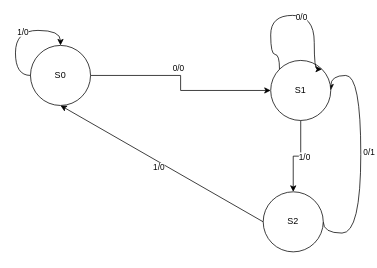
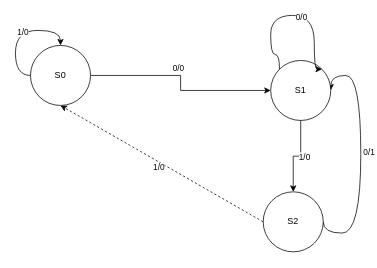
- <mxCell id="4" style="rounded=0;orthogonalLoop=1;jettySize=auto;html=1;exitX=0;exitY=0.5;exitDx=0;exitDy=0;entryX=0.5;entryY=1;entryDx=0;entryDy=0;" edge="1" parent="1" source="6" target="12"><mxGeometry relative="1" as="geometry" /></mxCell>
+ <mxCell id="4" style="rounded=0;orthogonalLoop=1;jettySize=auto;html=1;exitX=0;exitY=0.5;exitDx=0;exitDy=0;entryX=0.5;entryY=1;entryDx=0;entryDy=0;dashed=1;" edge="1" parent="1" source="6" target="12"><mxGeometry relative="1" as="geometry" /></mxCell>
